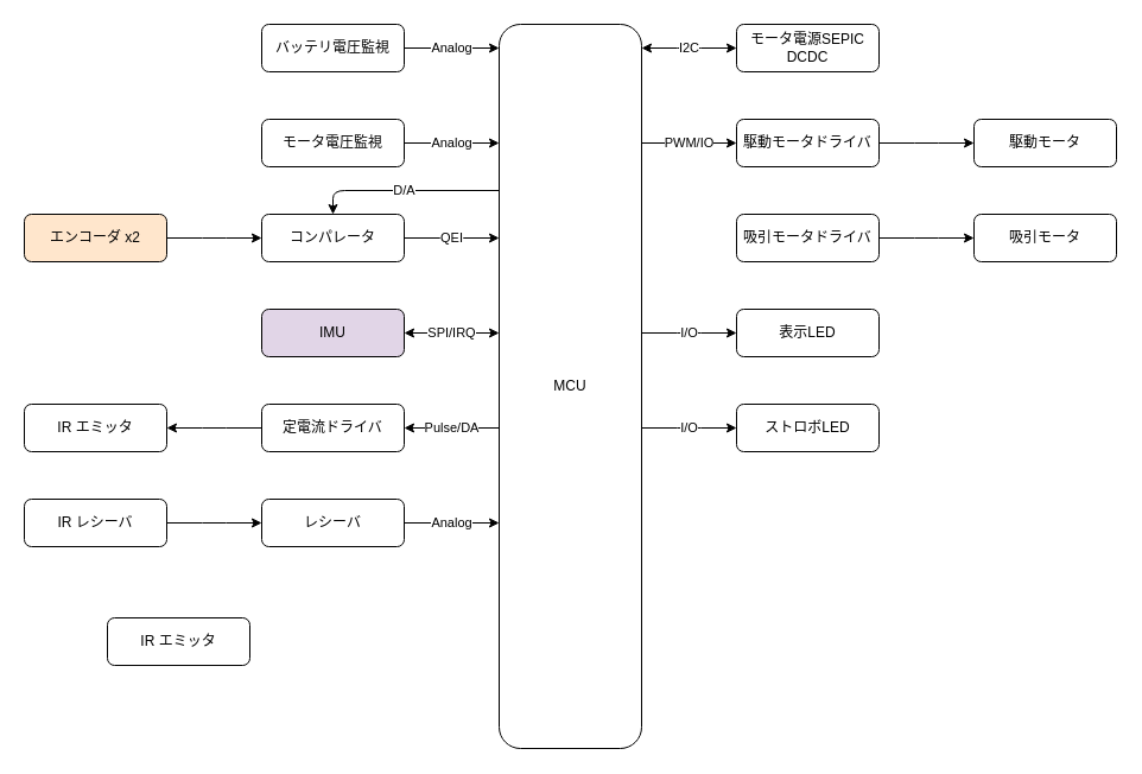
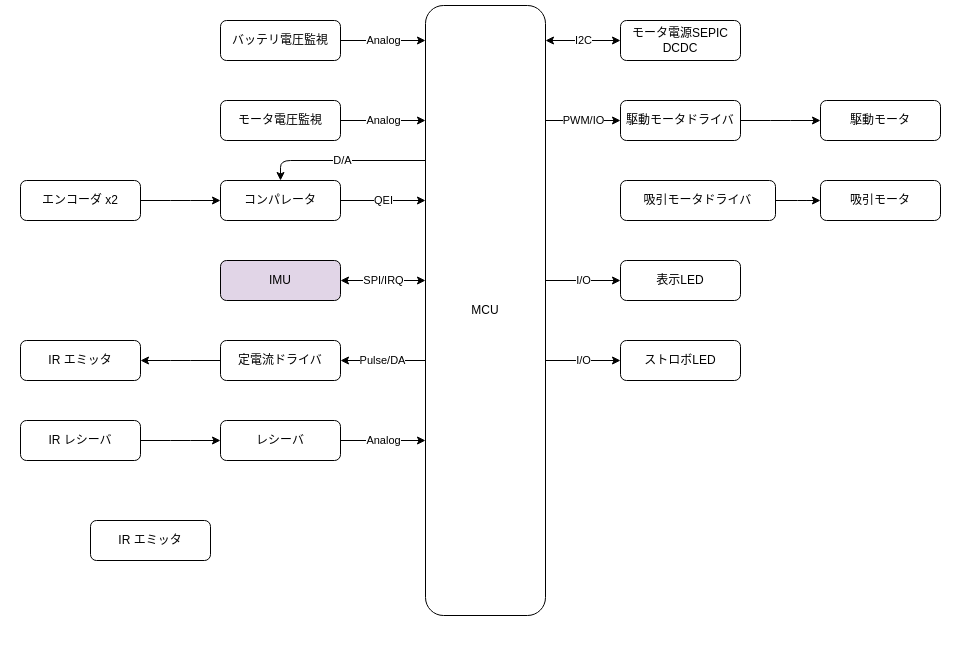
- <mxCell id="23" value="エンコーダ x2" style="rounded=1;whiteSpace=wrap;html=1;fillColor=#ffe6cc;" parent="1" vertex="1"><mxGeometry x="20" y="180" width="120" height="40" as="geometry" /></mxCell>
+ <mxCell id="23" value="エンコーダ x2" style="rounded=1;whiteSpace=wrap;html=1;" parent="1" vertex="1"><mxGeometry x="20" y="180" width="120" height="40" as="geometry" /></mxCell>
- <mxCell id="19" value="吸引モータドライバ" style="rounded=1;whiteSpace=wrap;html=1;" parent="1" vertex="1"><mxGeometry x="620" y="180" width="120" height="40" as="geometry" /></mxCell>
+ <mxCell id="19" value="吸引モータドライバ" style="rounded=1;whiteSpace=wrap;html=1;" parent="1" vertex="1"><mxGeometry x="620" y="180" width="155" height="40" as="geometry" /></mxCell>
- <mxCell id="8" value="MCU" style="rounded=1;whiteSpace=wrap;html=1;" parent="1" vertex="1"><mxGeometry x="420" y="20" width="120" height="610" as="geometry" /></mxCell>
+ <mxCell id="8" value="MCU" style="rounded=1;whiteSpace=wrap;html=1;" parent="1" vertex="1"><mxGeometry x="425" y="5" width="120" height="610" as="geometry" /></mxCell>
